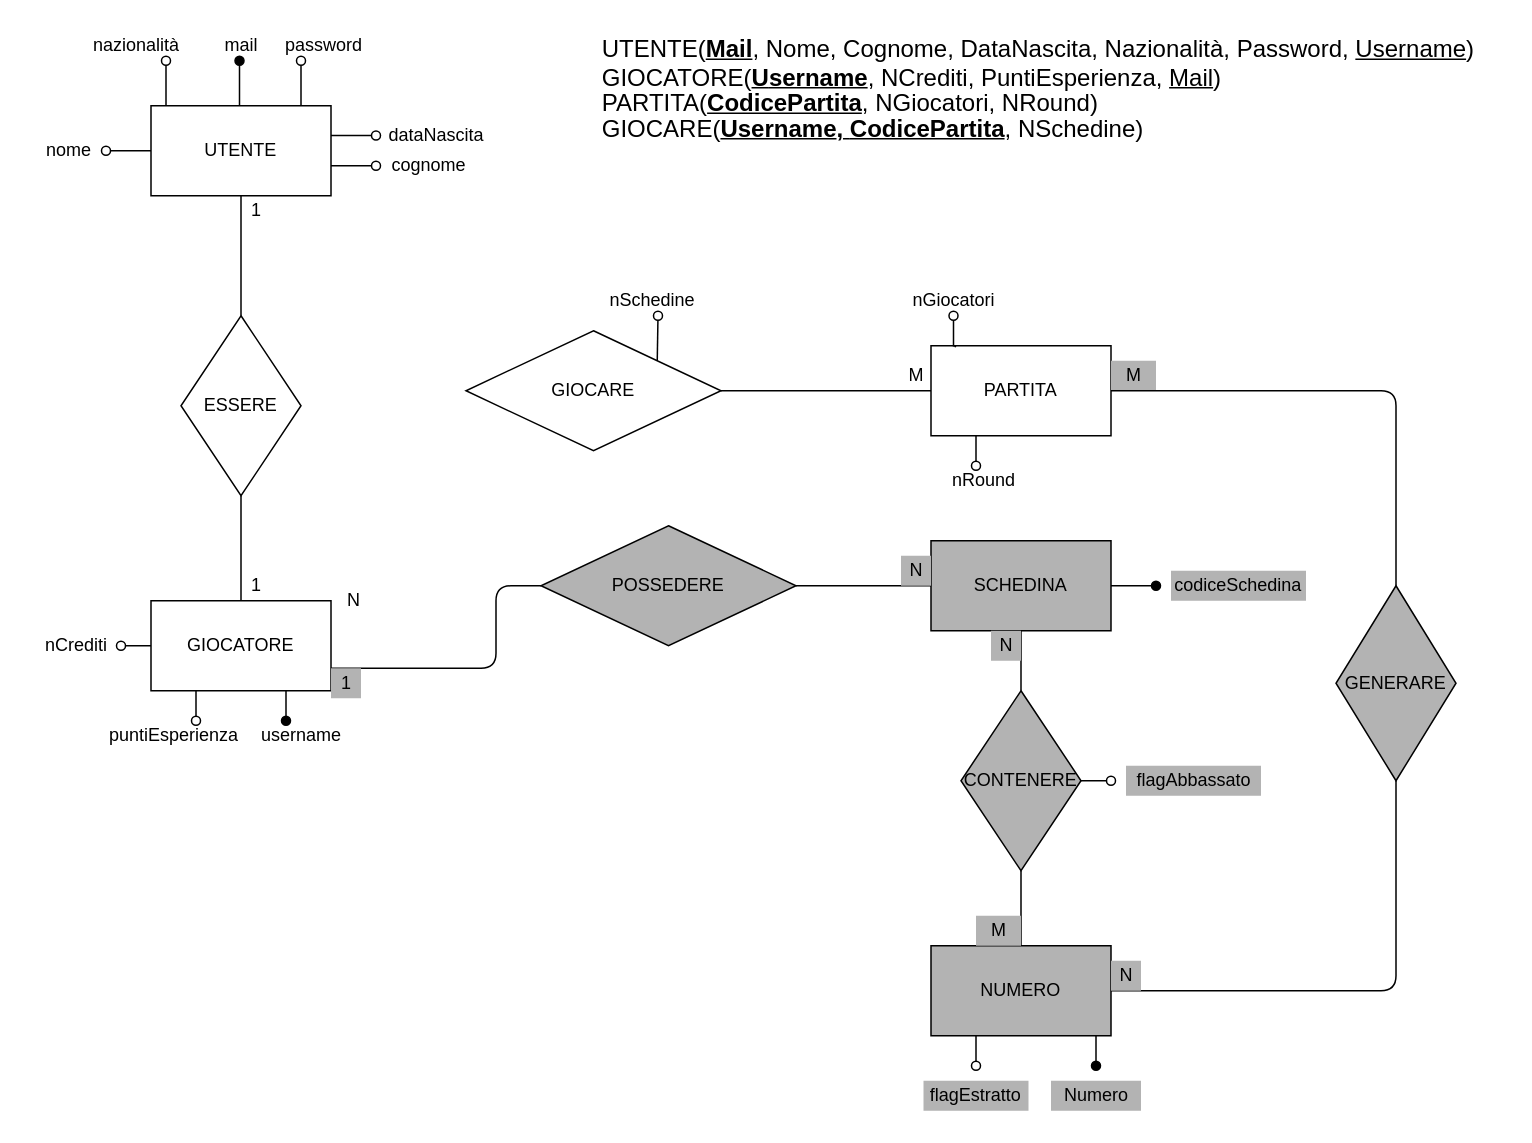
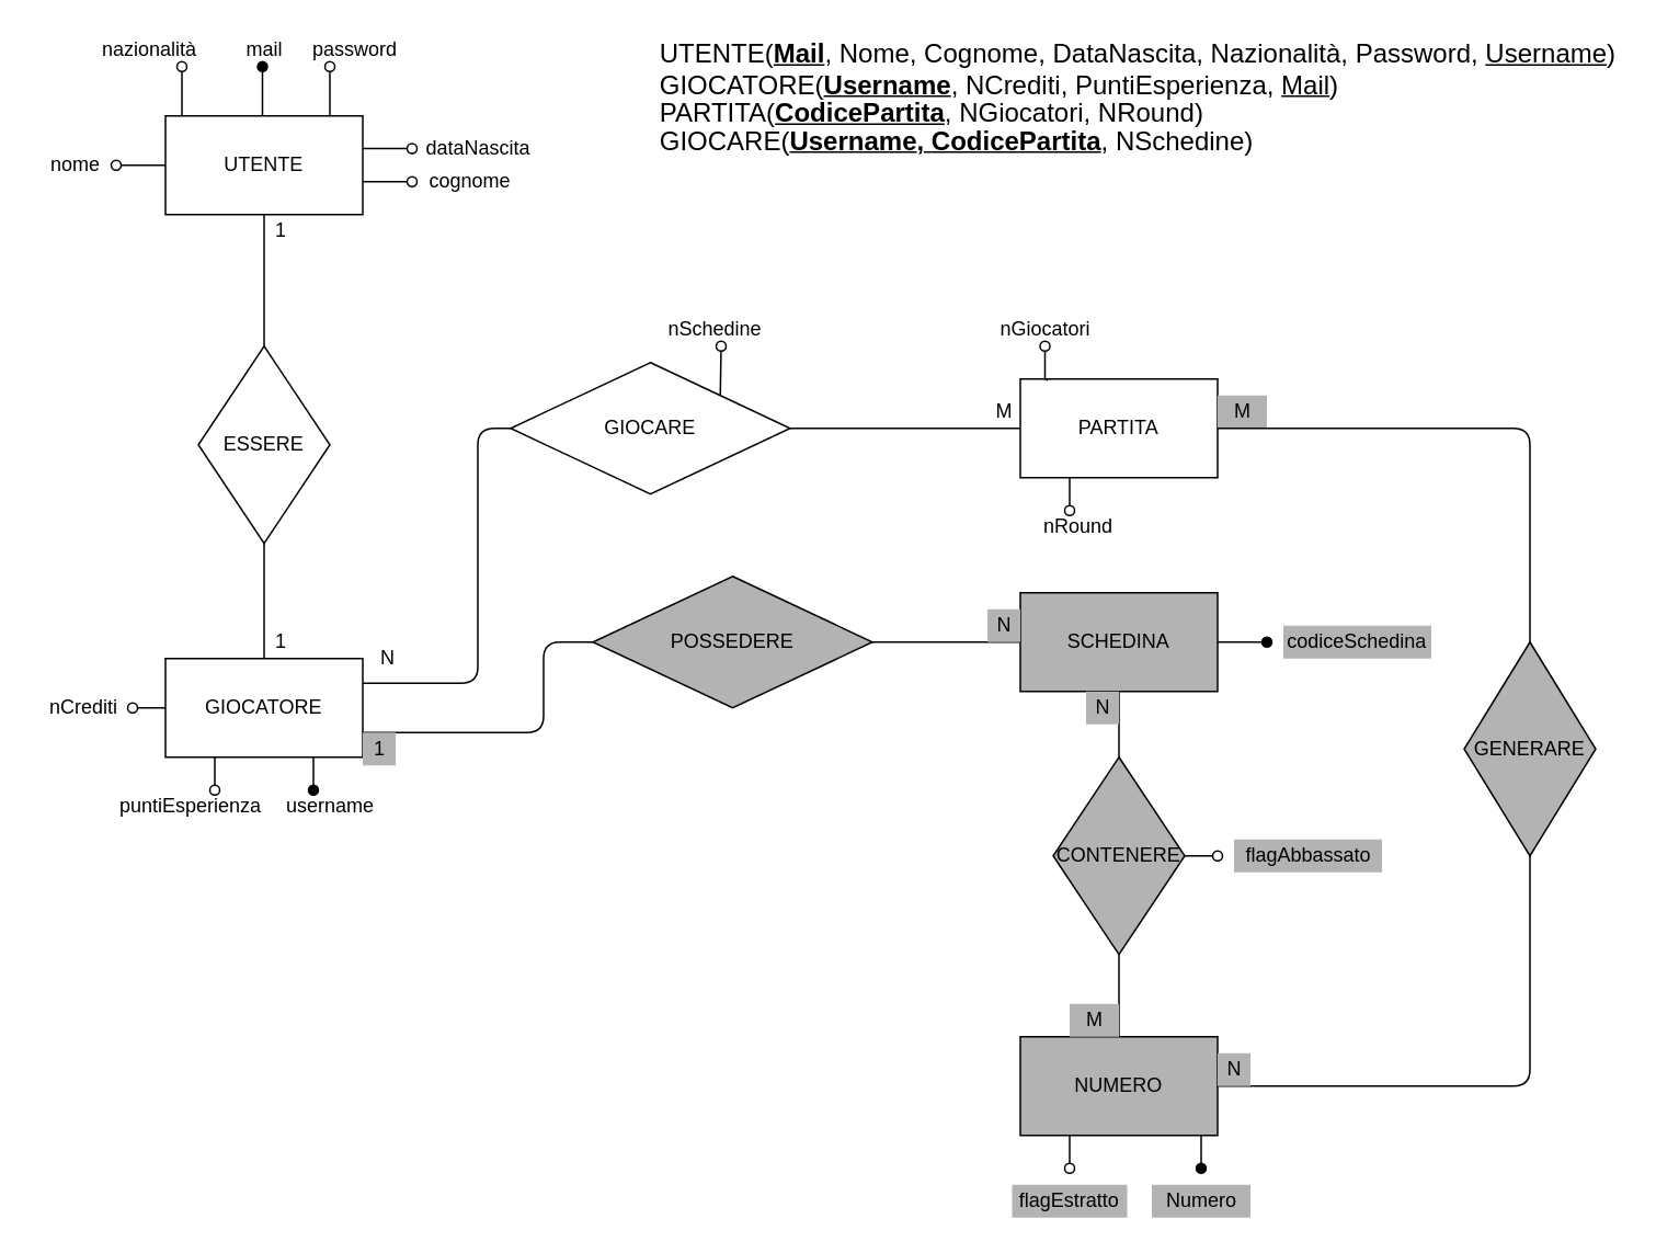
+ <mxCell id="23" value="" style="endArrow=none;html=1;entryX=0;entryY=0.5;entryDx=0;entryDy=0;exitX=1;exitY=0.25;exitDx=0;exitDy=0;" parent="1" source="14" target="21" edge="1"><mxGeometry width="50" height="50" relative="1" as="geometry"><mxPoint x="270" y="450" as="sourcePoint" /><mxPoint x="320" y="400" as="targetPoint" /><Array as="points"><mxPoint x="290" y="415" /><mxPoint x="290" y="260" /></Array></mxGeometry></mxCell>
